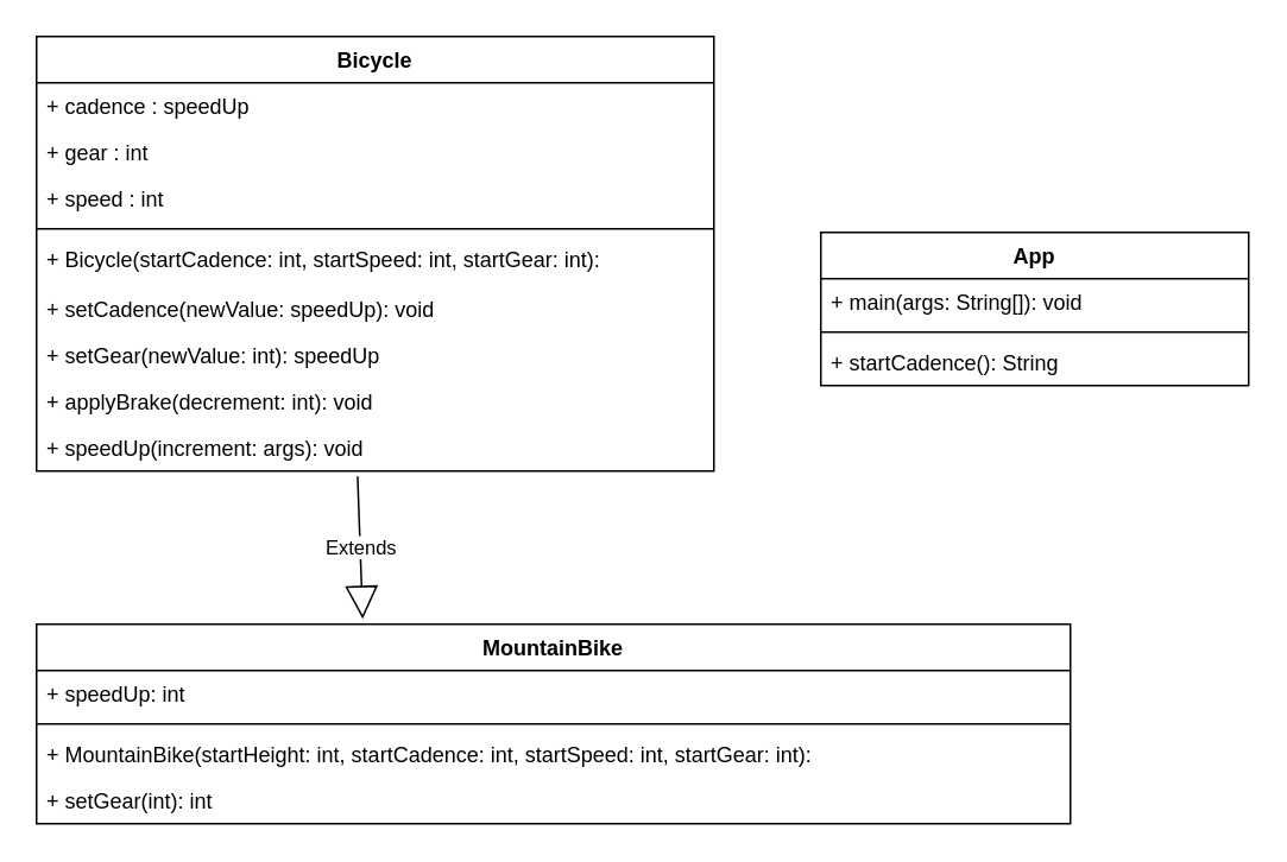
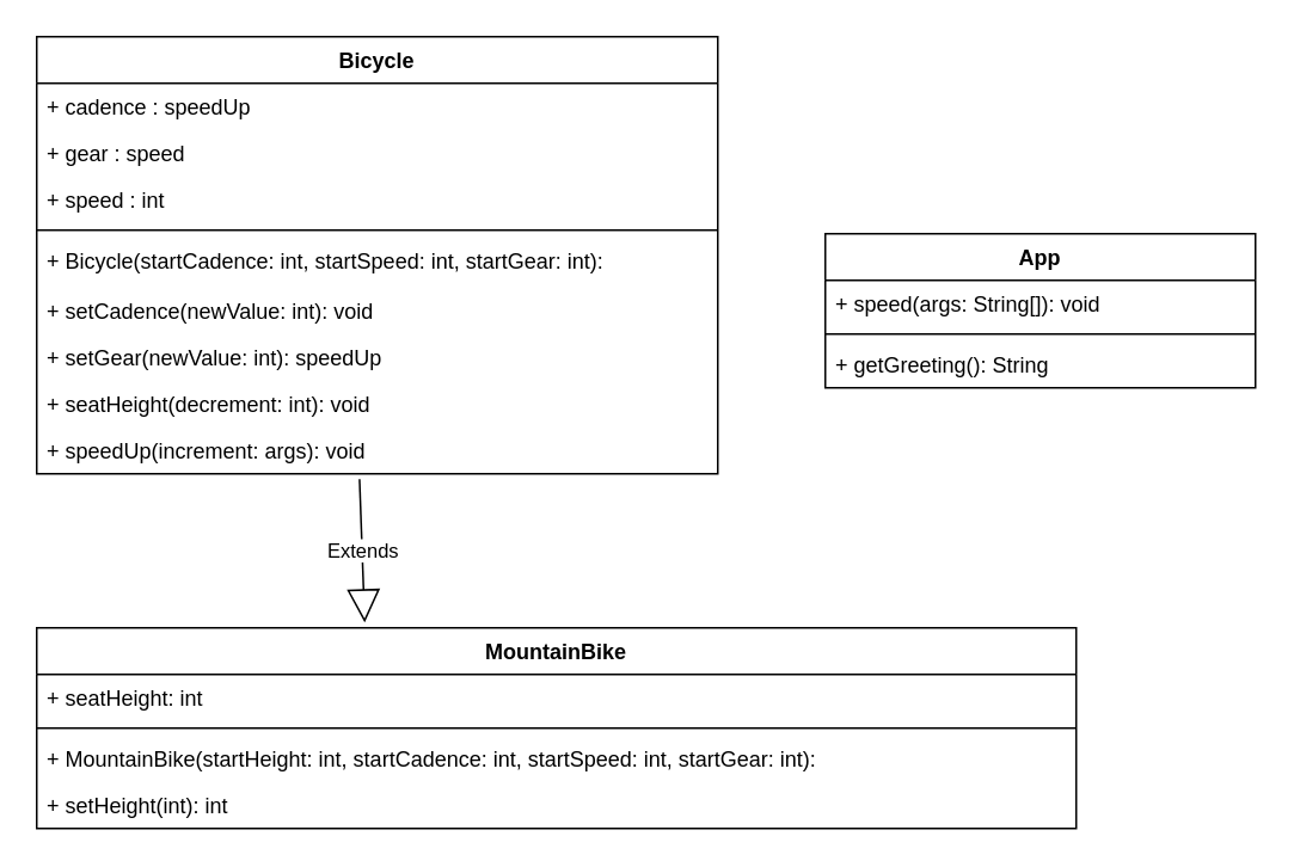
- <mxCell id="4" value="+ gear : int&#10;" style="text;strokeColor=none;fillColor=none;align=left;verticalAlign=top;spacingLeft=4;spacingRight=4;overflow=hidden;rotatable=0;points=[[0,0.5],[1,0.5]];portConstraint=eastwest;" vertex="1" parent="2"><mxGeometry y="52" width="380" height="26" as="geometry" /></mxCell>
+ <mxCell id="4" value="+ gear : speed&#10;" style="text;strokeColor=none;fillColor=none;align=left;verticalAlign=top;spacingLeft=4;spacingRight=4;overflow=hidden;rotatable=0;points=[[0,0.5],[1,0.5]];portConstraint=eastwest;" vertex="1" parent="2"><mxGeometry y="52" width="380" height="26" as="geometry" /></mxCell>
- <mxCell id="18" value="+ main(args: String[]): void" style="text;strokeColor=none;fillColor=none;align=left;verticalAlign=top;spacingLeft=4;spacingRight=4;overflow=hidden;rotatable=0;points=[[0,0.5],[1,0.5]];portConstraint=eastwest;" vertex="1" parent="17"><mxGeometry y="26" width="240" height="26" as="geometry" /></mxCell>
+ <mxCell id="18" value="+ speed(args: String[]): void" style="text;strokeColor=none;fillColor=none;align=left;verticalAlign=top;spacingLeft=4;spacingRight=4;overflow=hidden;rotatable=0;points=[[0,0.5],[1,0.5]];portConstraint=eastwest;" vertex="1" parent="17"><mxGeometry y="26" width="240" height="26" as="geometry" /></mxCell>
- <mxCell id="8" value="+ setCadence(newValue: speedUp): void" style="text;strokeColor=none;fillColor=none;align=left;verticalAlign=top;spacingLeft=4;spacingRight=4;overflow=hidden;rotatable=0;points=[[0,0.5],[1,0.5]];portConstraint=eastwest;" vertex="1" parent="2"><mxGeometry y="140" width="380" height="26" as="geometry" /></mxCell>
+ <mxCell id="8" value="+ setCadence(newValue: int): void" style="text;strokeColor=none;fillColor=none;align=left;verticalAlign=top;spacingLeft=4;spacingRight=4;overflow=hidden;rotatable=0;points=[[0,0.5],[1,0.5]];portConstraint=eastwest;" vertex="1" parent="2"><mxGeometry y="140" width="380" height="26" as="geometry" /></mxCell>
- <mxCell id="20" value="+ startCadence(): String" style="text;strokeColor=none;fillColor=none;align=left;verticalAlign=top;spacingLeft=4;spacingRight=4;overflow=hidden;rotatable=0;points=[[0,0.5],[1,0.5]];portConstraint=eastwest;" vertex="1" parent="17"><mxGeometry y="60" width="240" height="26" as="geometry" /></mxCell>
+ <mxCell id="20" value="+ getGreeting(): String" style="text;strokeColor=none;fillColor=none;align=left;verticalAlign=top;spacingLeft=4;spacingRight=4;overflow=hidden;rotatable=0;points=[[0,0.5],[1,0.5]];portConstraint=eastwest;" vertex="1" parent="17"><mxGeometry y="60" width="240" height="26" as="geometry" /></mxCell>
- <mxCell id="10" value="+ applyBrake(decrement: int): void" style="text;strokeColor=none;fillColor=none;align=left;verticalAlign=top;spacingLeft=4;spacingRight=4;overflow=hidden;rotatable=0;points=[[0,0.5],[1,0.5]];portConstraint=eastwest;" vertex="1" parent="2"><mxGeometry y="192" width="380" height="26" as="geometry" /></mxCell>
+ <mxCell id="10" value="+ seatHeight(decrement: int): void" style="text;strokeColor=none;fillColor=none;align=left;verticalAlign=top;spacingLeft=4;spacingRight=4;overflow=hidden;rotatable=0;points=[[0,0.5],[1,0.5]];portConstraint=eastwest;" vertex="1" parent="2"><mxGeometry y="192" width="380" height="26" as="geometry" /></mxCell>
- <mxCell id="13" value="+ speedUp: int" style="text;strokeColor=none;fillColor=none;align=left;verticalAlign=top;spacingLeft=4;spacingRight=4;overflow=hidden;rotatable=0;points=[[0,0.5],[1,0.5]];portConstraint=eastwest;" vertex="1" parent="12"><mxGeometry y="26" width="580" height="26" as="geometry" /></mxCell>
+ <mxCell id="13" value="+ seatHeight: int" style="text;strokeColor=none;fillColor=none;align=left;verticalAlign=top;spacingLeft=4;spacingRight=4;overflow=hidden;rotatable=0;points=[[0,0.5],[1,0.5]];portConstraint=eastwest;" vertex="1" parent="12"><mxGeometry y="26" width="580" height="26" as="geometry" /></mxCell>
- <mxCell id="16" value="+ setGear(int): int" style="text;strokeColor=none;fillColor=none;align=left;verticalAlign=top;spacingLeft=4;spacingRight=4;overflow=hidden;rotatable=0;points=[[0,0.5],[1,0.5]];portConstraint=eastwest;" vertex="1" parent="12"><mxGeometry y="86" width="580" height="26" as="geometry" /></mxCell>
+ <mxCell id="16" value="+ setHeight(int): int" style="text;strokeColor=none;fillColor=none;align=left;verticalAlign=top;spacingLeft=4;spacingRight=4;overflow=hidden;rotatable=0;points=[[0,0.5],[1,0.5]];portConstraint=eastwest;" vertex="1" parent="12"><mxGeometry y="86" width="580" height="26" as="geometry" /></mxCell>
